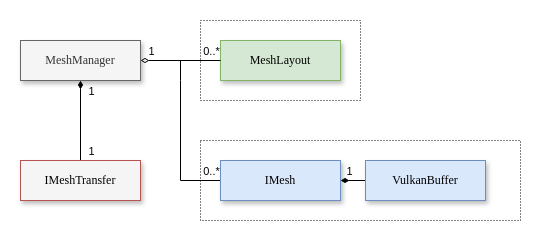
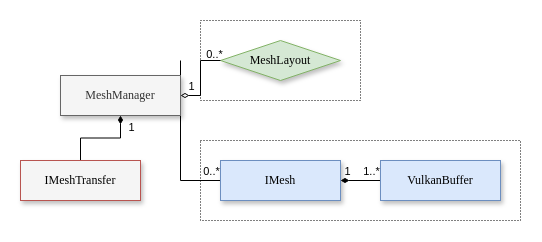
- <mxCell id="9" value="MeshManager" style="rounded=0;whiteSpace=wrap;html=1;shadow=1;fontFamily=Lucida Console;fillColor=#f5f5f5;strokeColor=#666666;fontColor=#333333;" parent="1" vertex="1"><mxGeometry y="40" width="120" height="40" as="geometry" x="20" /></mxCell>
+ <mxCell id="9" value="MeshManager" style="rounded=0;whiteSpace=wrap;html=1;shadow=1;fontFamily=Lucida Console;fillColor=#f5f5f5;strokeColor=#666666;fontColor=#333333;" parent="1" vertex="1"><mxGeometry x="60" y="75" width="120" height="40" as="geometry" /></mxCell>
- <mxCell id="10" value="MeshLayout" style="rounded=0;whiteSpace=wrap;html=1;shadow=1;fontFamily=Lucida Console;fillColor=#d5e8d4;strokeColor=#82b366;" parent="1" vertex="1"><mxGeometry x="220" y="40" width="120" height="40" as="geometry" /></mxCell>
+ <mxCell id="10" value="MeshLayout" style="rhombus;whiteSpace=wrap;html=1;shadow=1;fontFamily=Lucida Console;fillColor=#d5e8d4;strokeColor=#82b366;" parent="1" vertex="1"><mxGeometry x="220" y="40" width="120" height="40" as="geometry" /></mxCell>
- <mxCell id="12" value="VulkanBuffer" style="rounded=0;whiteSpace=wrap;html=1;shadow=1;fontFamily=Lucida Console;fillColor=#dae8fc;strokeColor=#6c8ebf;" parent="1" vertex="1"><mxGeometry x="365" y="160" width="120" height="40" as="geometry" /></mxCell>
+ <mxCell id="12" value="VulkanBuffer" style="rounded=0;whiteSpace=wrap;html=1;shadow=1;fontFamily=Lucida Console;fillColor=#dae8fc;strokeColor=#6c8ebf;" parent="1" vertex="1"><mxGeometry x="380" y="160" width="120" height="40" as="geometry" /></mxCell>
